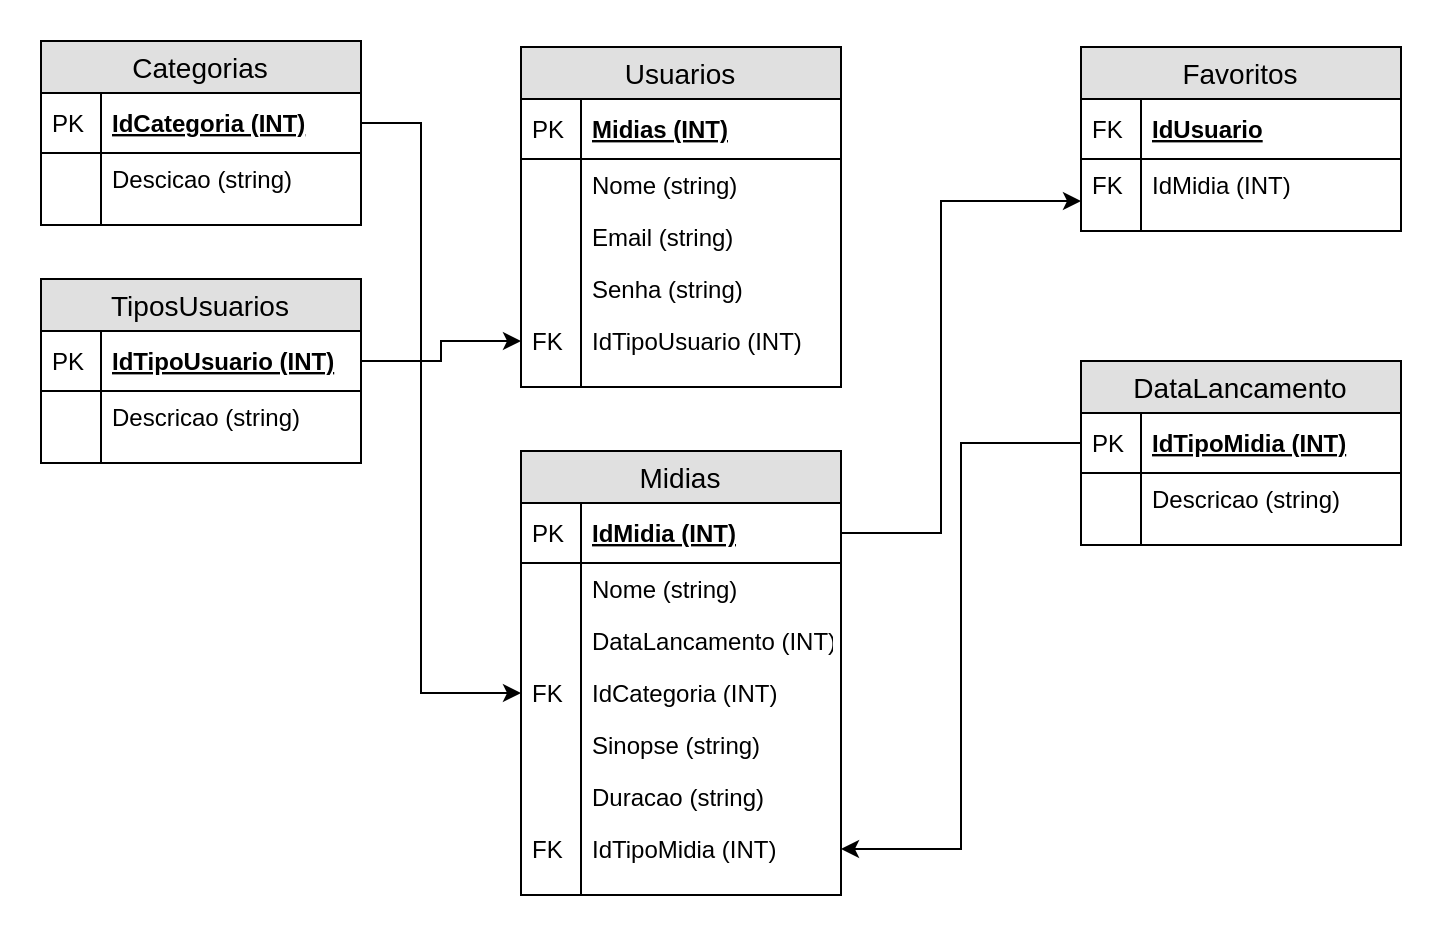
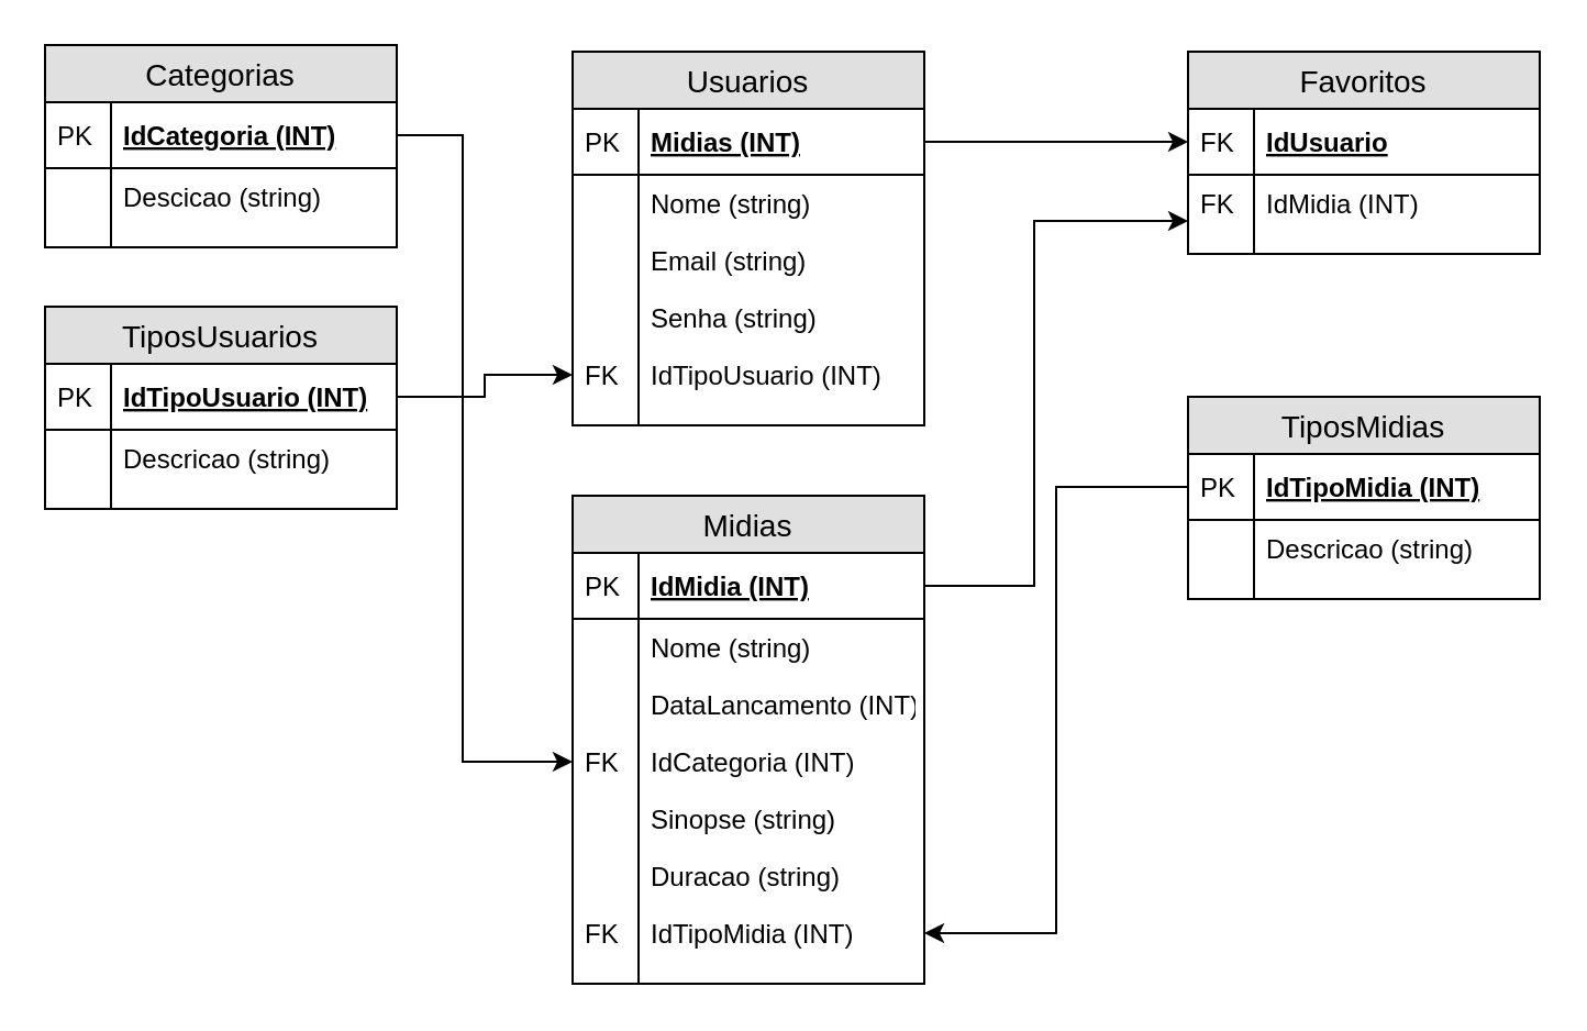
+ <mxCell id="64" style="edgeStyle=orthogonalEdgeStyle;rounded=0;orthogonalLoop=1;jettySize=auto;html=1;entryX=0;entryY=0.5;entryDx=0;entryDy=0;" edge="1" parent="1" source="3" target="40"><mxGeometry relative="1" as="geometry" /></mxCell>
- <mxCell id="53" value="DataLancamento" style="swimlane;fontStyle=0;childLayout=stackLayout;horizontal=1;startSize=26;fillColor=#e0e0e0;horizontalStack=0;resizeParent=1;resizeParentMax=0;resizeLast=0;collapsible=1;marginBottom=0;swimlaneFillColor=#ffffff;align=center;fontSize=14;" vertex="1" parent="1"><mxGeometry x="540" y="180" width="160" height="92" as="geometry" /></mxCell>
+ <mxCell id="53" value="TiposMidias" style="swimlane;fontStyle=0;childLayout=stackLayout;horizontal=1;startSize=26;fillColor=#e0e0e0;horizontalStack=0;resizeParent=1;resizeParentMax=0;resizeLast=0;collapsible=1;marginBottom=0;swimlaneFillColor=#ffffff;align=center;fontSize=14;" vertex="1" parent="1"><mxGeometry x="540" y="180" width="160" height="92" as="geometry" /></mxCell>
